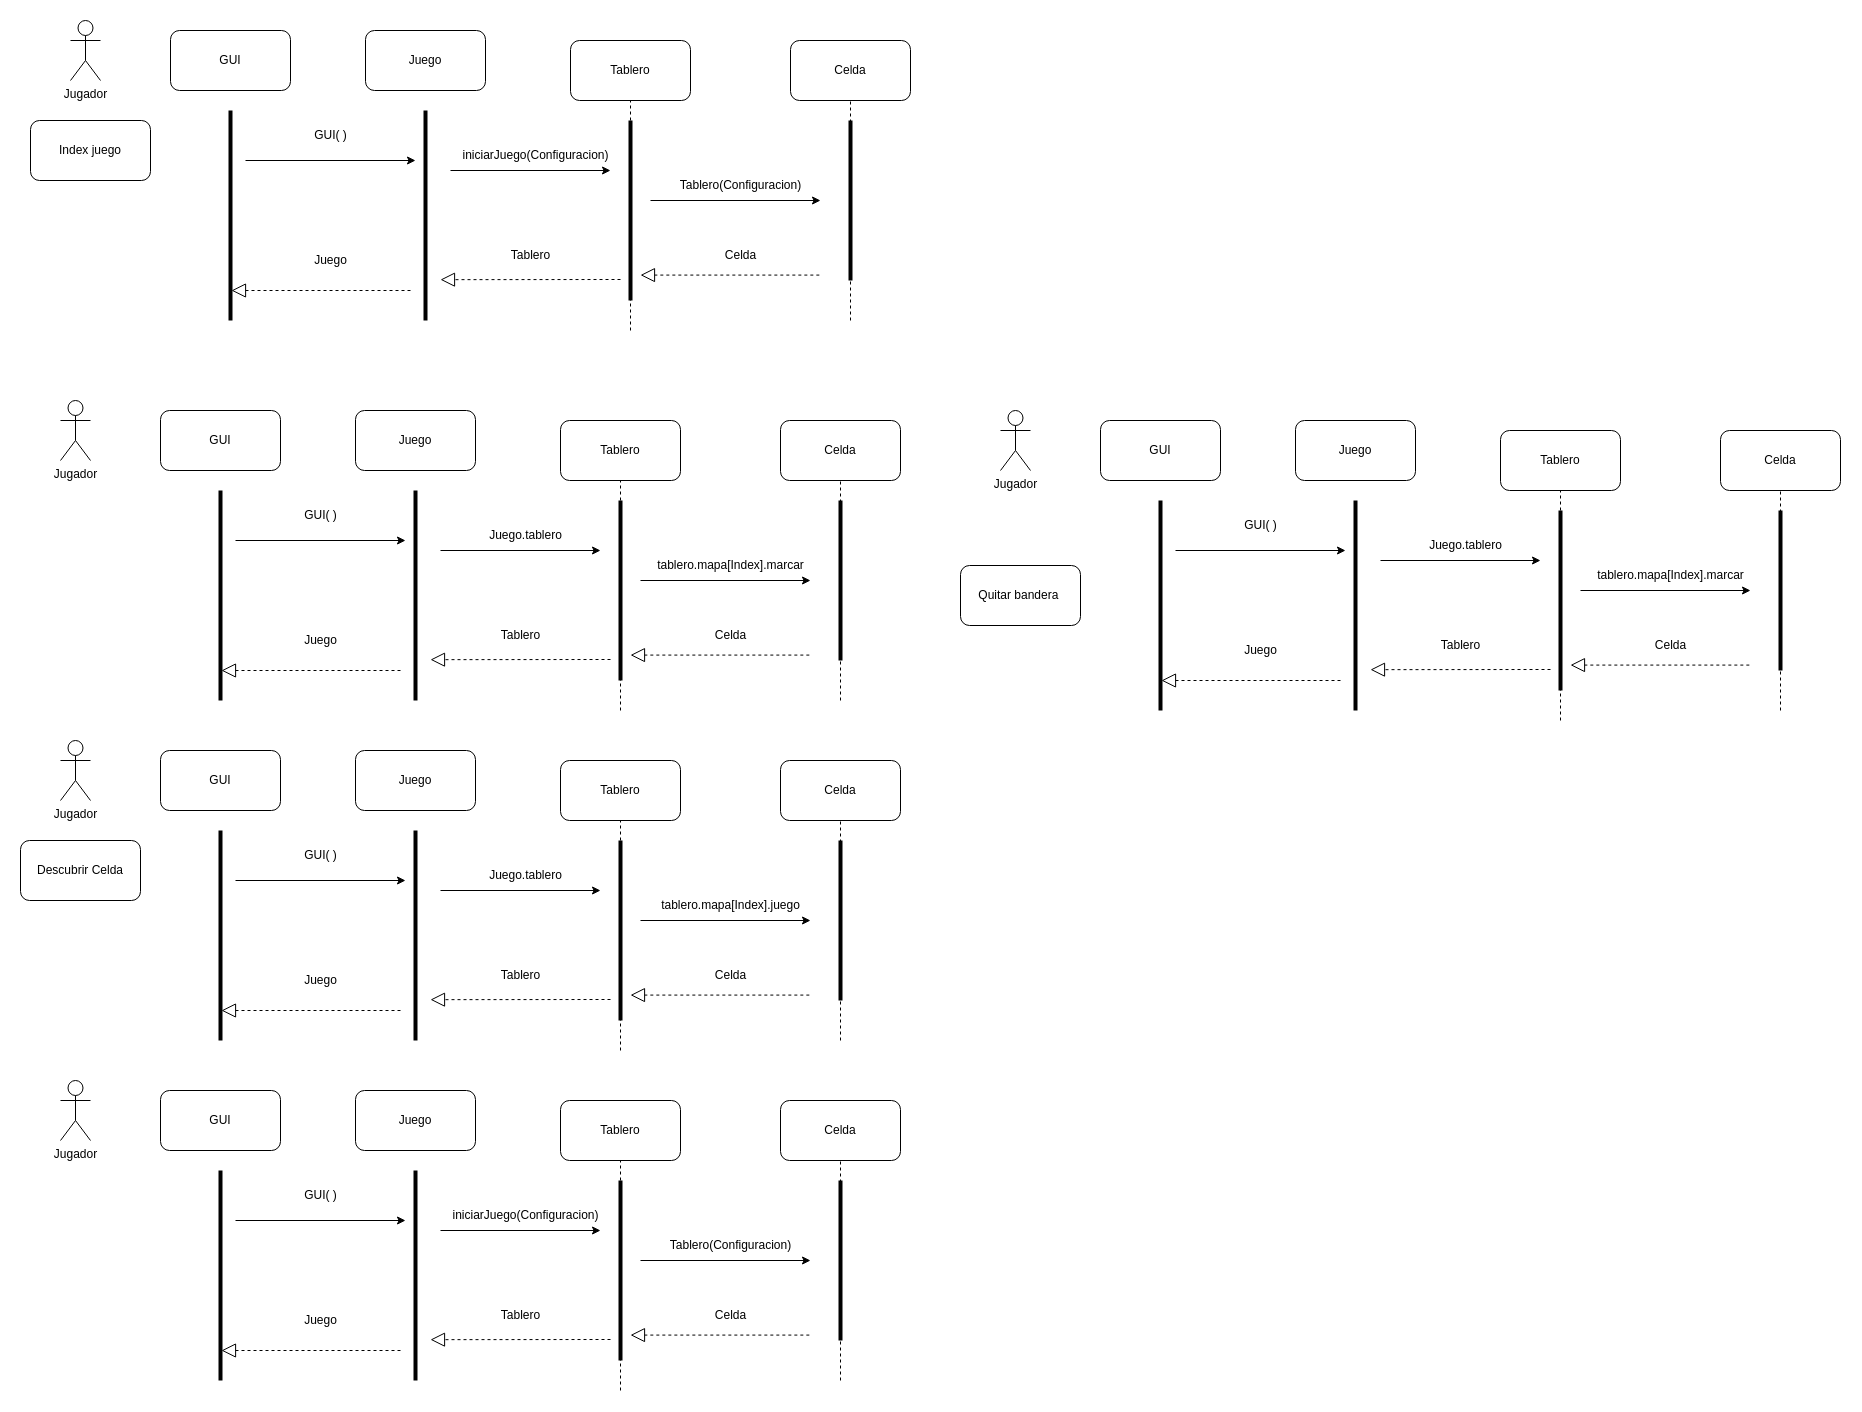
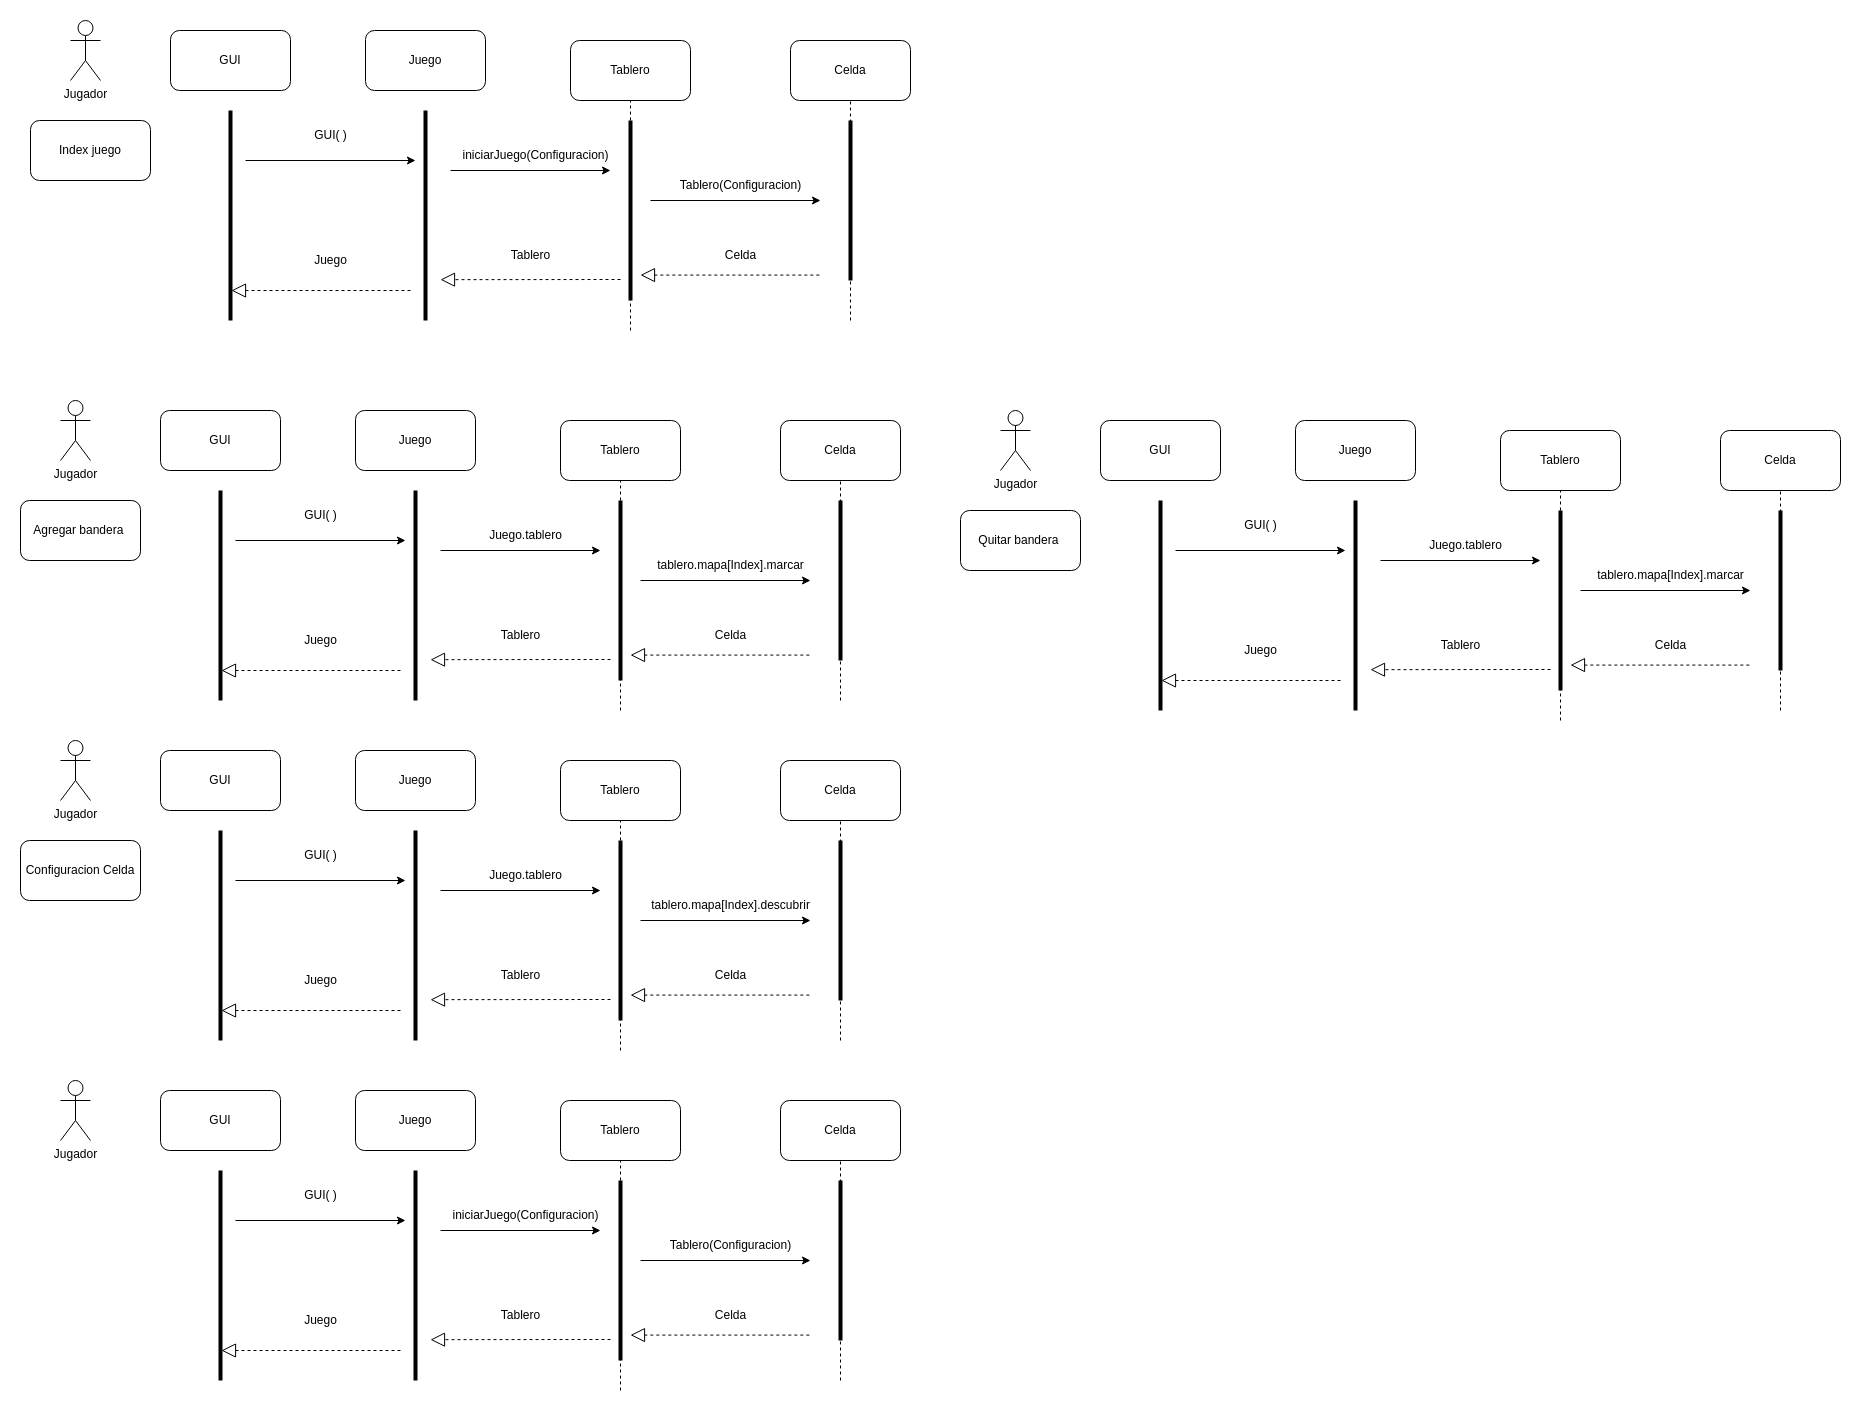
+ <mxCell id="26" value="Agregar bandera&amp;nbsp;" style="rounded=1;whiteSpace=wrap;html=1;" vertex="1" parent="1"><mxGeometry x="20" y="500" width="120" height="60" as="geometry" /></mxCell>
- <mxCell id="74" value="Quitar bandera&amp;nbsp;" style="rounded=1;whiteSpace=wrap;html=1;" vertex="1" parent="1"><mxGeometry x="960" y="565" width="120" height="60" as="geometry" /></mxCell>
+ <mxCell id="74" value="Quitar bandera&amp;nbsp;" style="rounded=1;whiteSpace=wrap;html=1;" vertex="1" parent="1"><mxGeometry x="960" y="510" width="120" height="60" as="geometry" /></mxCell>
- <mxCell id="50" value="Descubrir Celda" style="rounded=1;whiteSpace=wrap;html=1;" vertex="1" parent="1"><mxGeometry x="20" y="840" width="120" height="60" as="geometry" /></mxCell>
+ <mxCell id="50" value="Configuracion Celda" style="rounded=1;whiteSpace=wrap;html=1;" vertex="1" parent="1"><mxGeometry x="20" y="840" width="120" height="60" as="geometry" /></mxCell>
- <mxCell id="60" value="&lt;span style=&quot;text-align: left;&quot;&gt;tablero.mapa[Index].juego&lt;/span&gt;" style="text;html=1;align=center;verticalAlign=middle;resizable=0;points=[];autosize=1;strokeColor=none;fillColor=none;" vertex="1" parent="1"><mxGeometry x="640" y="890" width="180" height="30" as="geometry" /></mxCell>
+ <mxCell id="60" value="&lt;span style=&quot;text-align: left;&quot;&gt;tablero.mapa[Index].descubrir&lt;/span&gt;" style="text;html=1;align=center;verticalAlign=middle;resizable=0;points=[];autosize=1;strokeColor=none;fillColor=none;" vertex="1" parent="1"><mxGeometry x="640" y="890" width="180" height="30" as="geometry" /></mxCell>
